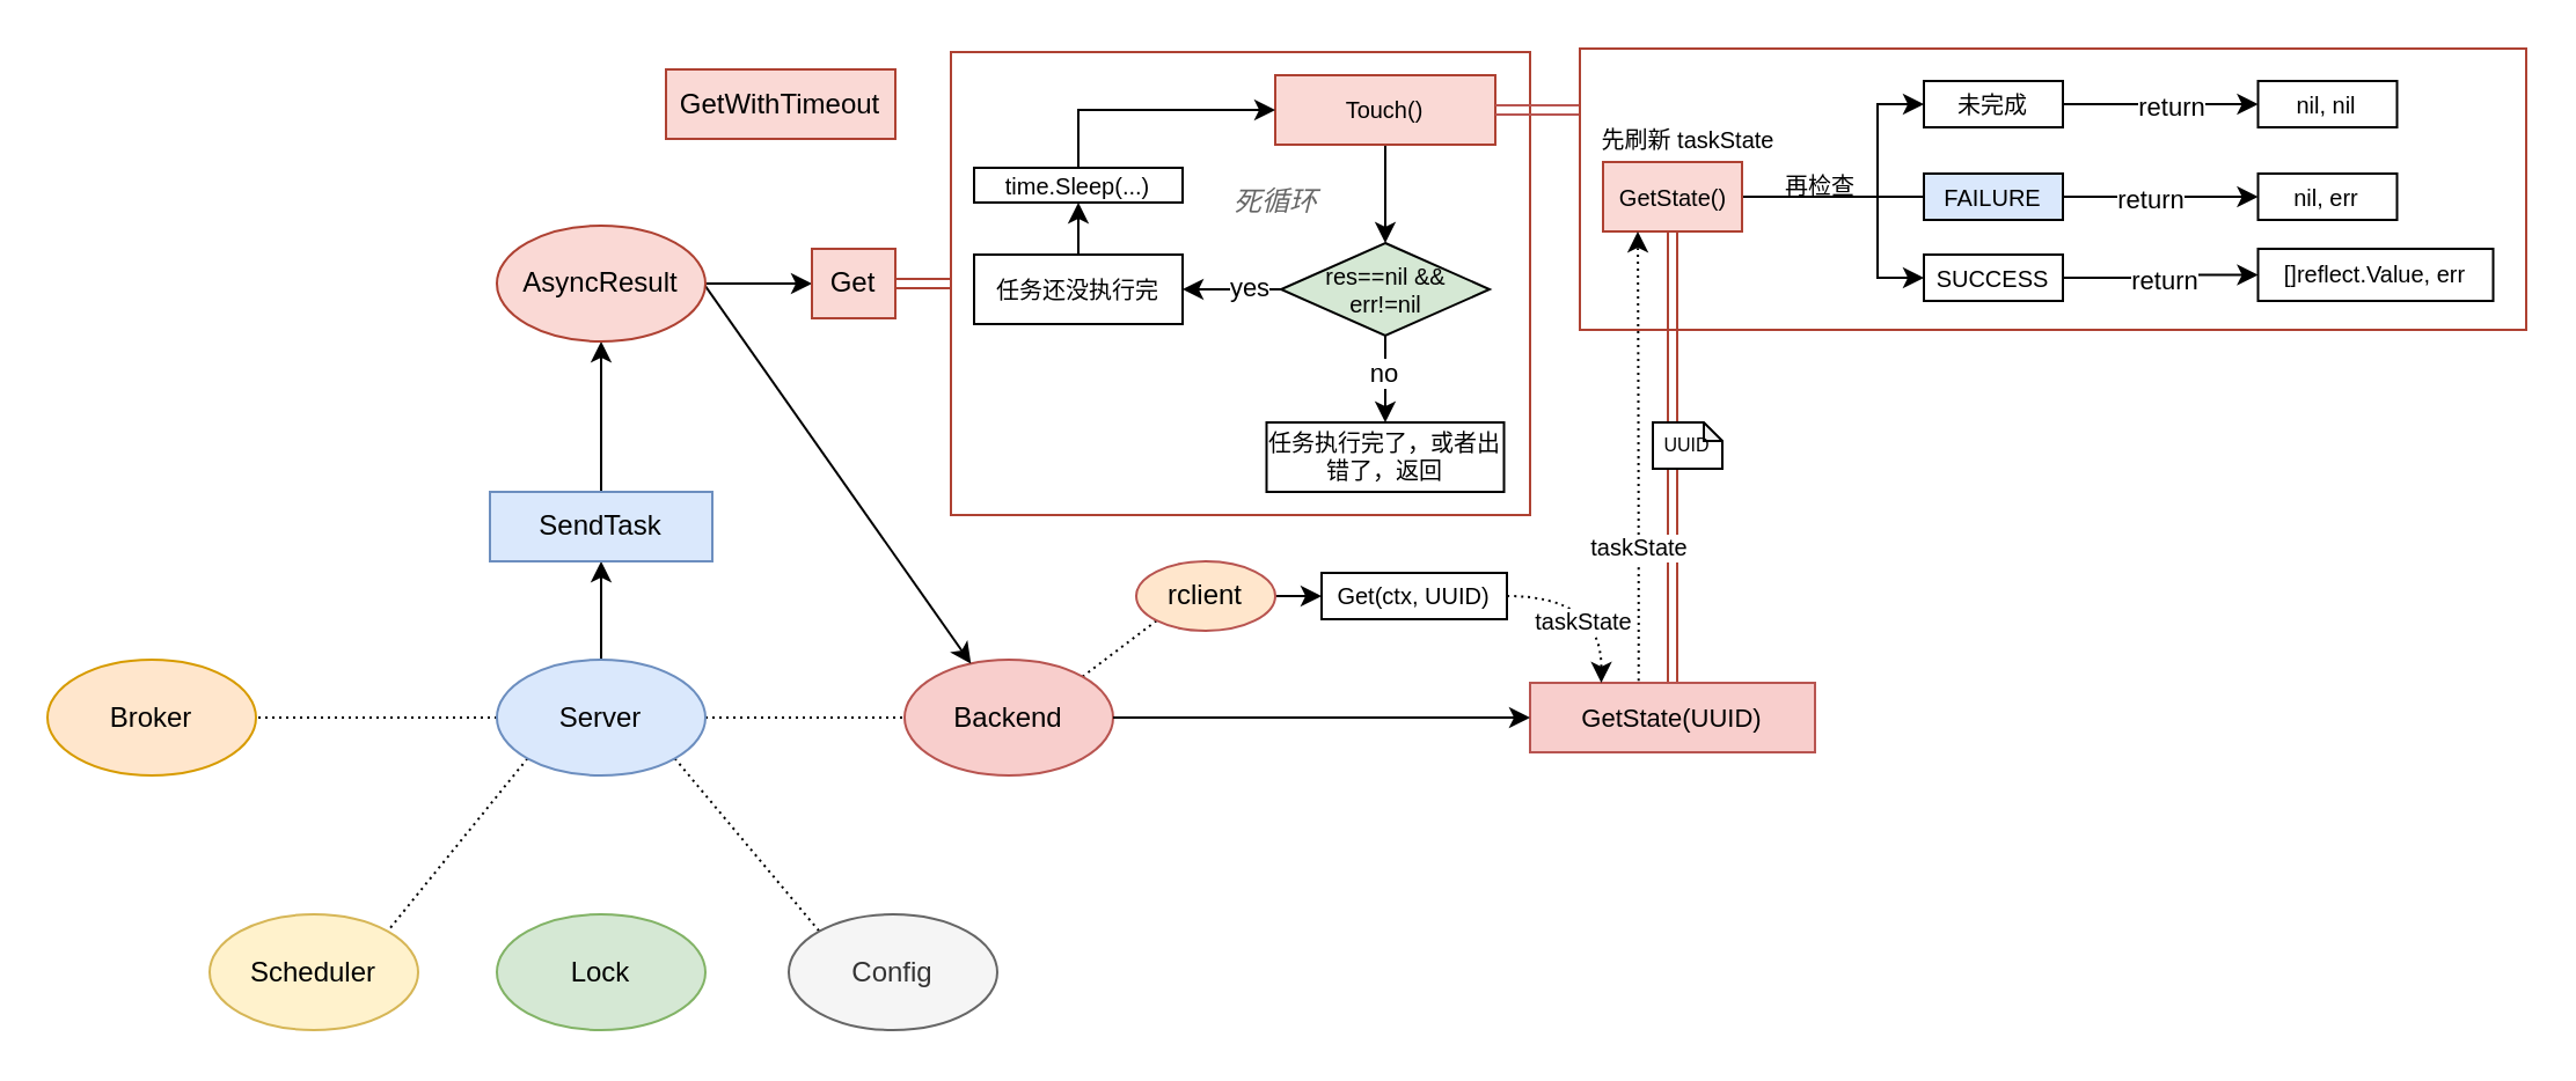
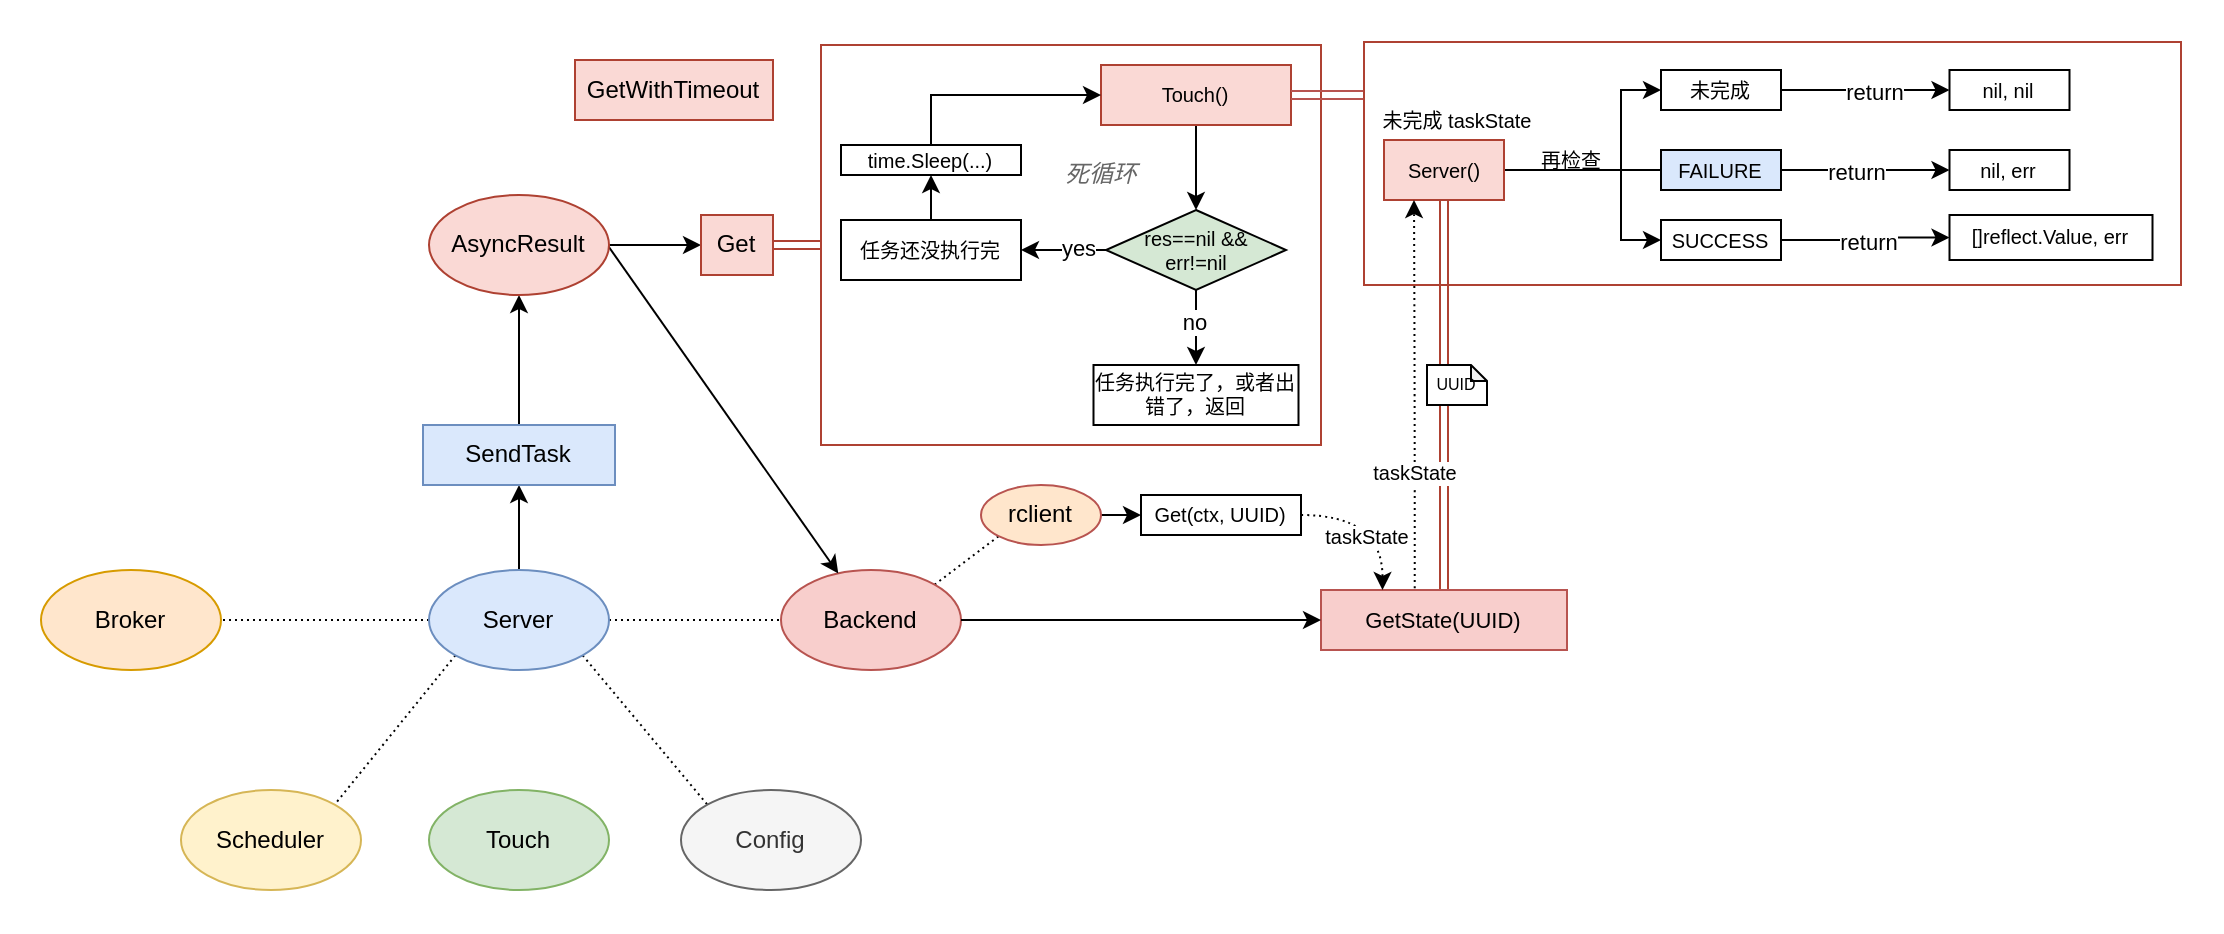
- <mxCell id="62" value="先刷新&amp;nbsp;&lt;span style=&quot;background-color: transparent; color: light-dark(rgb(0, 0, 0), rgb(255, 255, 255));&quot;&gt;taskState&lt;/span&gt;" style="text;html=1;align=center;verticalAlign=middle;resizable=0;points=[];autosize=1;strokeColor=none;fillColor=none;fontSize=10;" parent="1" vertex="1"><mxGeometry x="678" y="44.5" width="100" height="30" as="geometry" /></mxCell>
+ <mxCell id="62" value="未完成&amp;nbsp;&lt;span style=&quot;background-color: transparent; color: light-dark(rgb(0, 0, 0), rgb(255, 255, 255));&quot;&gt;taskState&lt;/span&gt;" style="text;html=1;align=center;verticalAlign=middle;resizable=0;points=[];autosize=1;strokeColor=none;fillColor=none;fontSize=10;" parent="1" vertex="1"><mxGeometry x="678" y="44.5" width="100" height="30" as="geometry" /></mxCell>
- <mxCell id="38" value="GetState()" style="rounded=0;whiteSpace=wrap;html=1;fillColor=#fad9d5;strokeColor=#AE4132;fontSize=10;" parent="1" vertex="1"><mxGeometry x="691.5" y="69.5" width="60" height="30" as="geometry" /></mxCell>
+ <mxCell id="38" value="Server()" style="rounded=0;whiteSpace=wrap;html=1;fillColor=#fad9d5;strokeColor=#AE4132;fontSize=10;" parent="1" vertex="1"><mxGeometry x="691.5" y="69.5" width="60" height="30" as="geometry" /></mxCell>
- <mxCell id="12" value="Lock" style="ellipse;whiteSpace=wrap;html=1;fillColor=#d5e8d4;strokeColor=#82b366;" parent="1" vertex="1"><mxGeometry x="214" y="394.5" width="90" height="50" as="geometry" /></mxCell>
+ <mxCell id="12" value="Touch" style="ellipse;whiteSpace=wrap;html=1;fillColor=#d5e8d4;strokeColor=#82b366;" parent="1" vertex="1"><mxGeometry x="214" y="394.5" width="90" height="50" as="geometry" /></mxCell>
